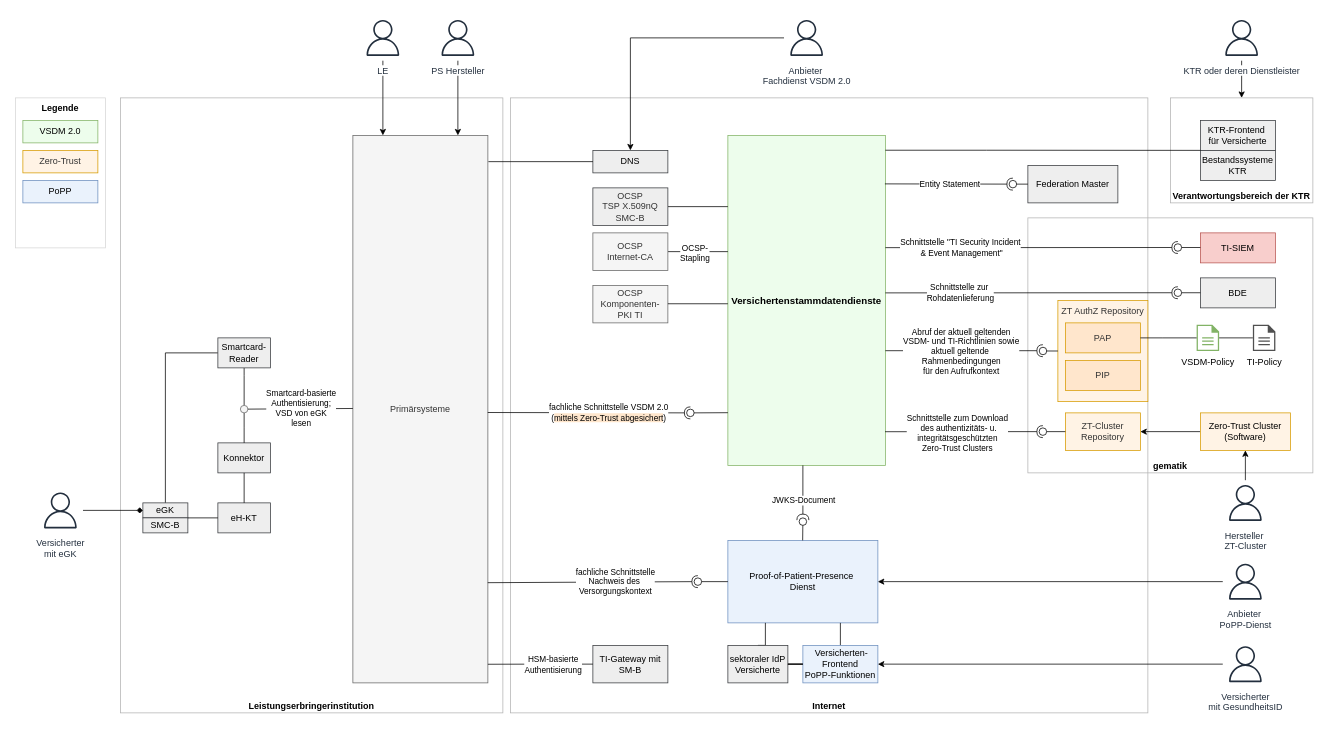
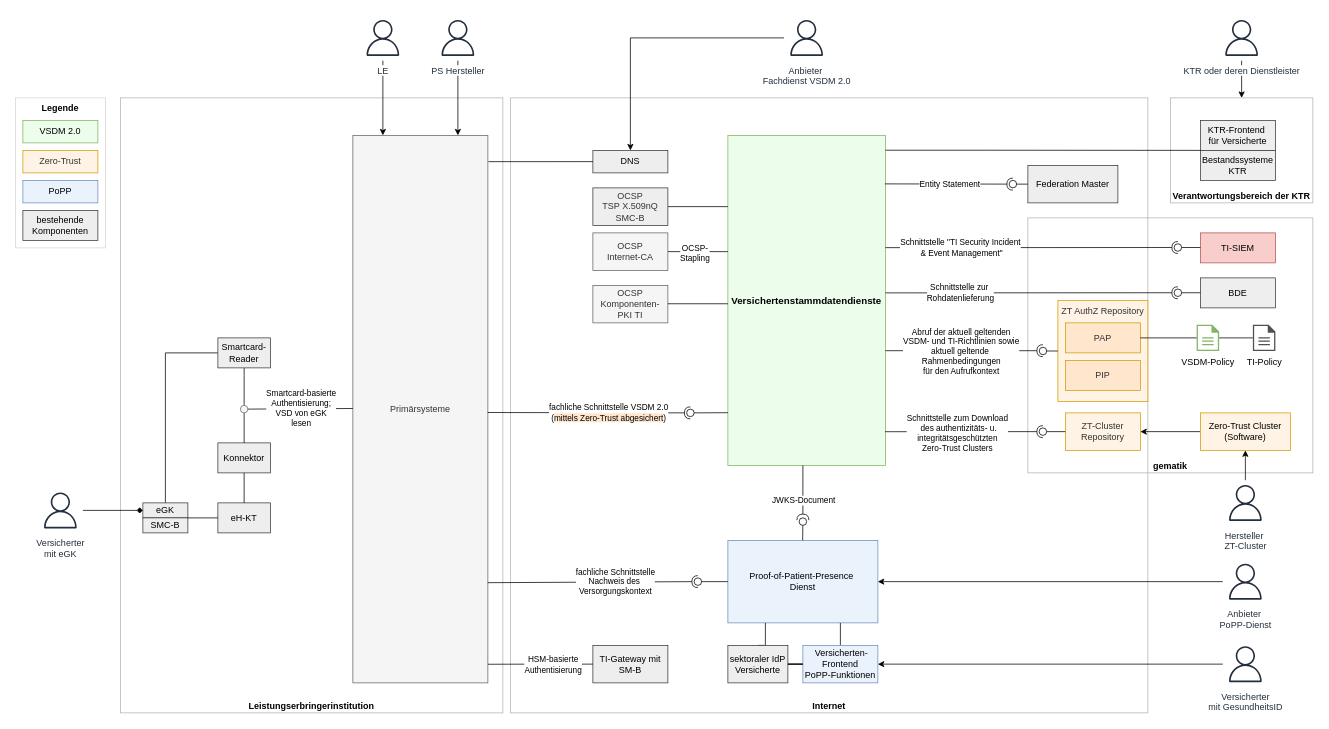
+ <mxCell id="35" value="&lt;div&gt;bestehende&lt;/div&gt;&lt;div&gt;Komponenten&lt;/div&gt;" style="rounded=0;whiteSpace=wrap;html=1;fillColor=#eeeeee;strokeColor=#36393d;verticalAlign=middle;" parent="1" vertex="1"><mxGeometry x="30" y="280" width="100" height="40" as="geometry" /></mxCell>
